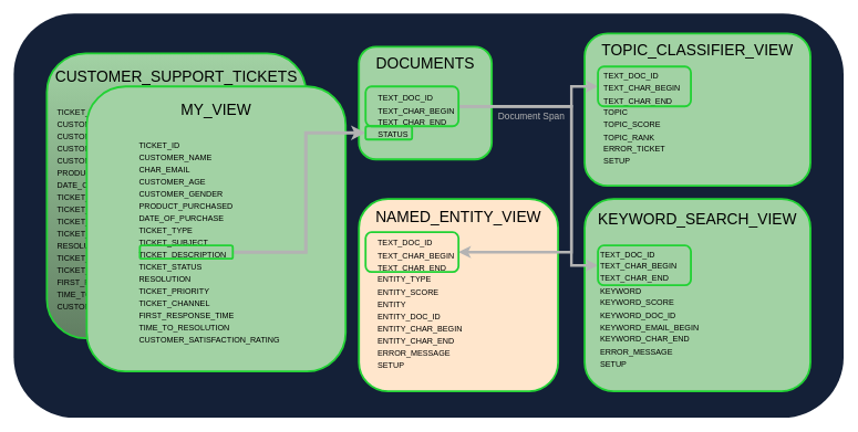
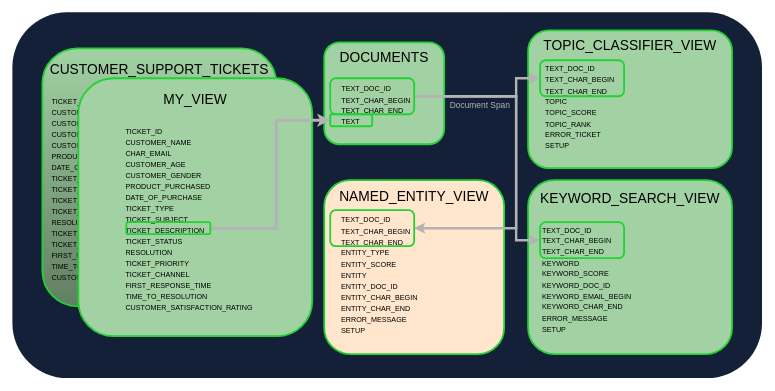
- <mxCell id="4" value="&lt;div&gt;&lt;font style=&quot;font-size: 23px;&quot;&gt;DOCUMENTS&lt;/font&gt;&lt;/div&gt;&lt;div&gt;&lt;font style=&quot;font-size: 23px;&quot;&gt;&lt;u&gt;&lt;br&gt;&lt;/u&gt;&lt;/font&gt;&lt;/div&gt;&lt;div&gt;&lt;table&gt;&lt;tbody&gt;&lt;tr align=&quot;left&quot;&gt;&lt;td&gt;&lt;font&gt;TEXT_DOC_ID&lt;/font&gt;&lt;/td&gt;&lt;/tr&gt;&lt;tr align=&quot;left&quot;&gt;&lt;td&gt;&lt;font&gt;&lt;span&gt;TEXT_CHAR_BEGIN&lt;/span&gt;&lt;/font&gt;&lt;/td&gt;&lt;/tr&gt;&lt;tr align=&quot;left&quot;&gt;&lt;td&gt;&lt;font&gt;TEXT_CHAR_END&lt;/font&gt;&lt;/td&gt;&lt;/tr&gt;&lt;tr align=&quot;left&quot;&gt;&lt;td&gt;&lt;font&gt;STATUS&lt;/font&gt;&lt;/td&gt;&lt;/tr&gt;&lt;/tbody&gt;&lt;/table&gt;&lt;br&gt;&lt;/div&gt;" style="rounded=1;whiteSpace=wrap;html=1;strokeColor=#22D234;strokeWidth=3;align=center;verticalAlign=middle;fontFamily=Helvetica;fontSize=12;fontColor=default;labelBackgroundColor=none;fillColor=#A2D2A4;" vertex="1" parent="1"><mxGeometry x="540" y="70" width="200" height="170" as="geometry" /></mxCell>
+ <mxCell id="4" value="&lt;div&gt;&lt;font style=&quot;font-size: 23px;&quot;&gt;DOCUMENTS&lt;/font&gt;&lt;/div&gt;&lt;div&gt;&lt;font style=&quot;font-size: 23px;&quot;&gt;&lt;u&gt;&lt;br&gt;&lt;/u&gt;&lt;/font&gt;&lt;/div&gt;&lt;div&gt;&lt;table&gt;&lt;tbody&gt;&lt;tr align=&quot;left&quot;&gt;&lt;td&gt;&lt;font&gt;TEXT_DOC_ID&lt;/font&gt;&lt;/td&gt;&lt;/tr&gt;&lt;tr align=&quot;left&quot;&gt;&lt;td&gt;&lt;font&gt;&lt;span&gt;TEXT_CHAR_BEGIN&lt;/span&gt;&lt;/font&gt;&lt;/td&gt;&lt;/tr&gt;&lt;tr align=&quot;left&quot;&gt;&lt;td&gt;&lt;font&gt;TEXT_CHAR_END&lt;/font&gt;&lt;/td&gt;&lt;/tr&gt;&lt;tr align=&quot;left&quot;&gt;&lt;td&gt;&lt;font&gt;TEXT&lt;/font&gt;&lt;/td&gt;&lt;/tr&gt;&lt;/tbody&gt;&lt;/table&gt;&lt;br&gt;&lt;/div&gt;" style="rounded=1;whiteSpace=wrap;html=1;strokeColor=#22D234;strokeWidth=3;align=center;verticalAlign=middle;fontFamily=Helvetica;fontSize=12;fontColor=default;labelBackgroundColor=none;fillColor=#A2D2A4;" vertex="1" parent="1"><mxGeometry x="540" y="70" width="200" height="170" as="geometry" /></mxCell>
